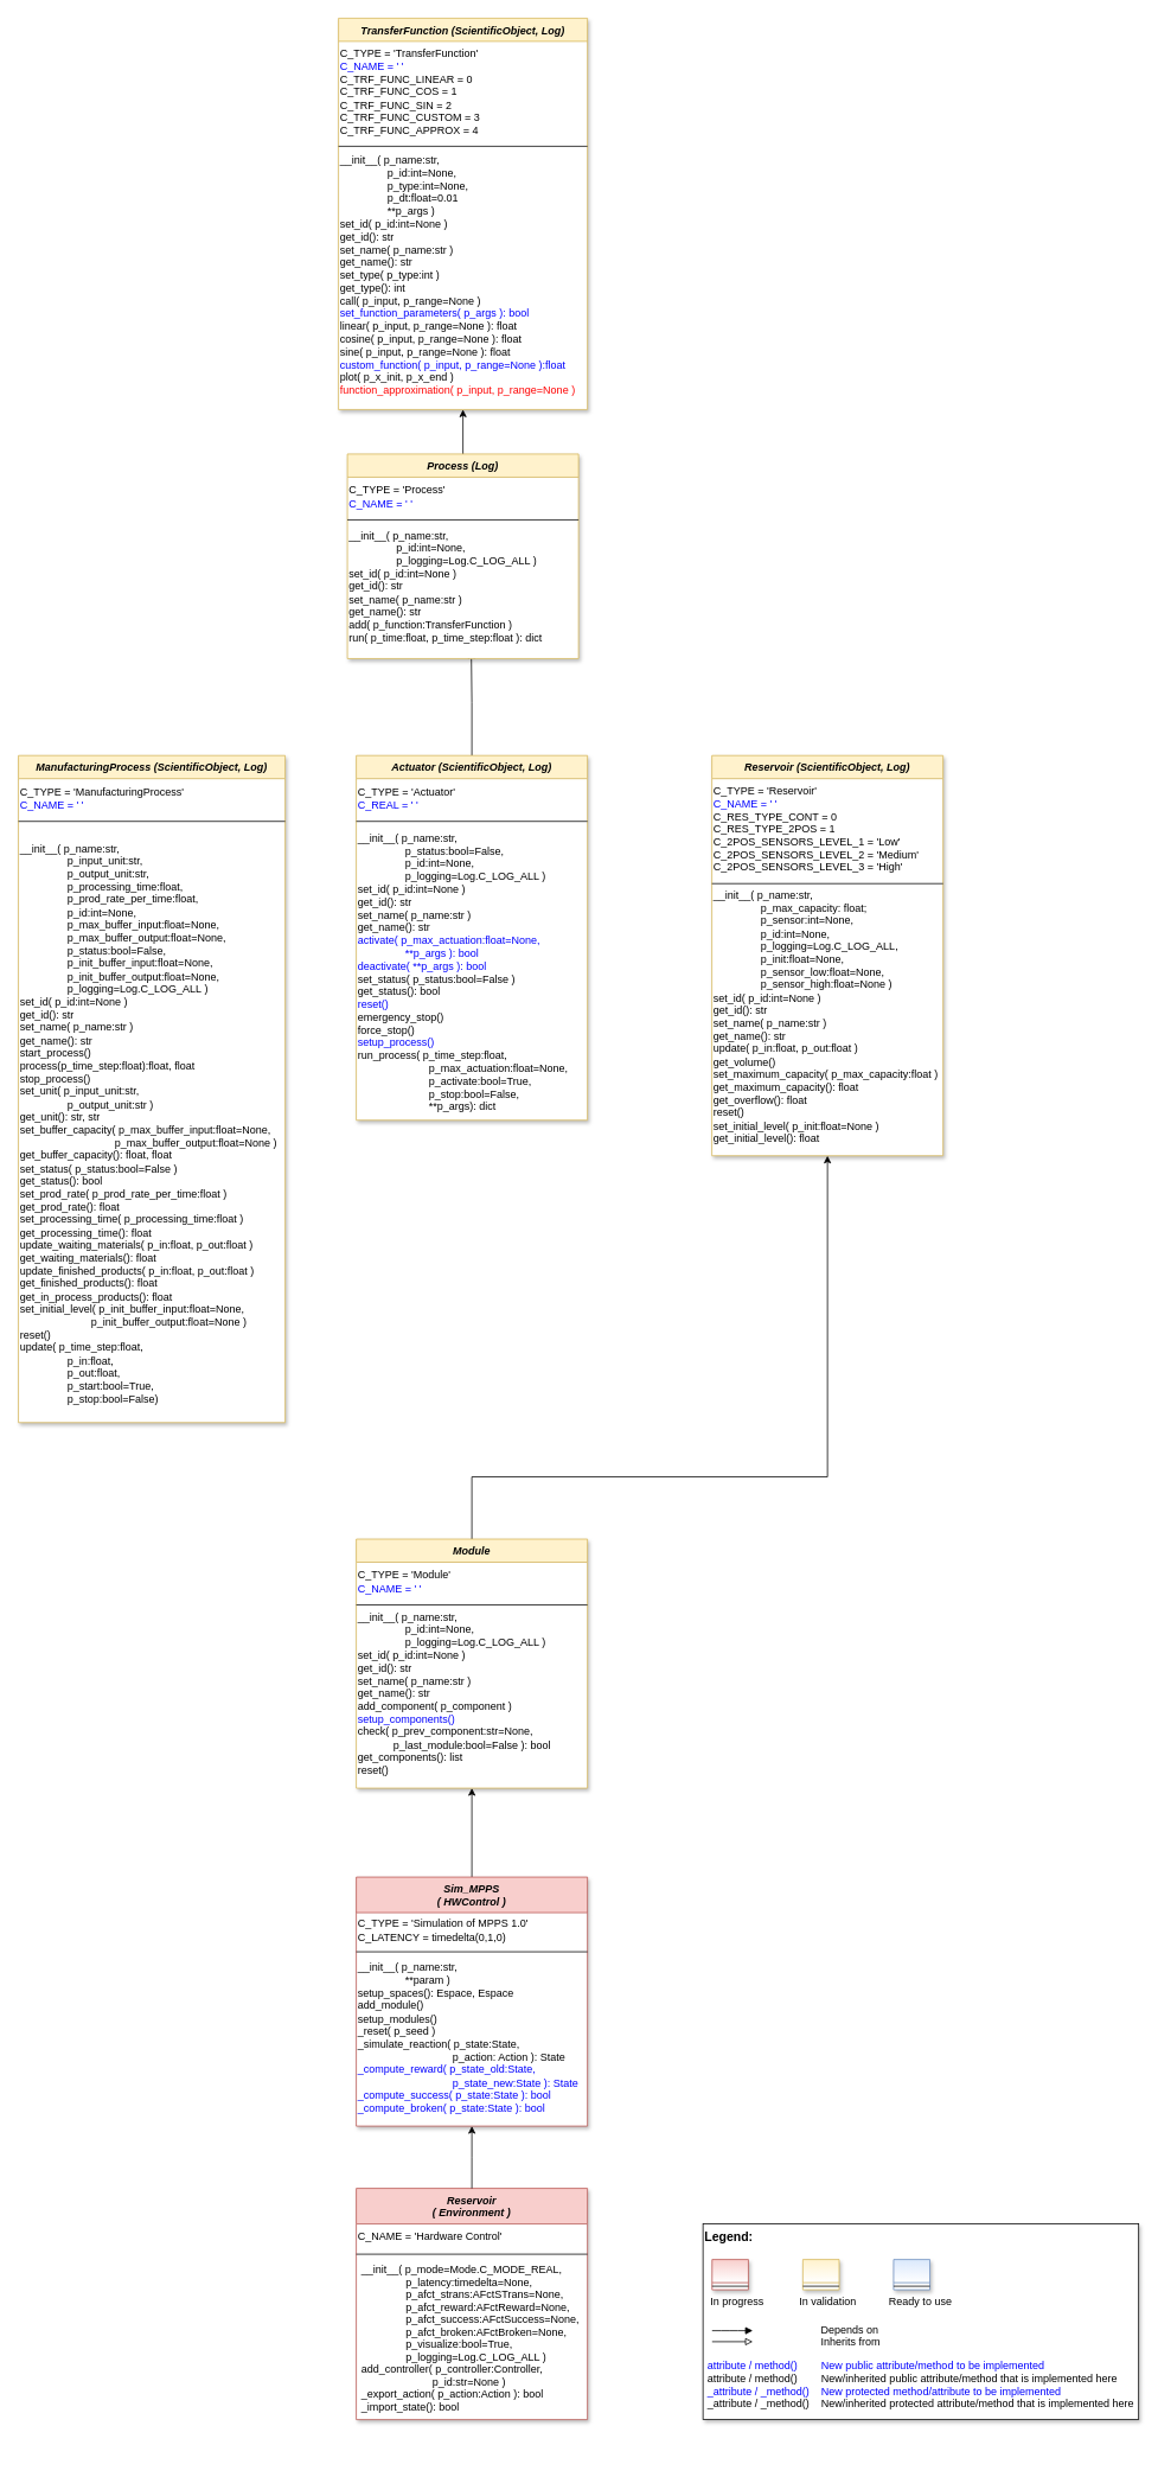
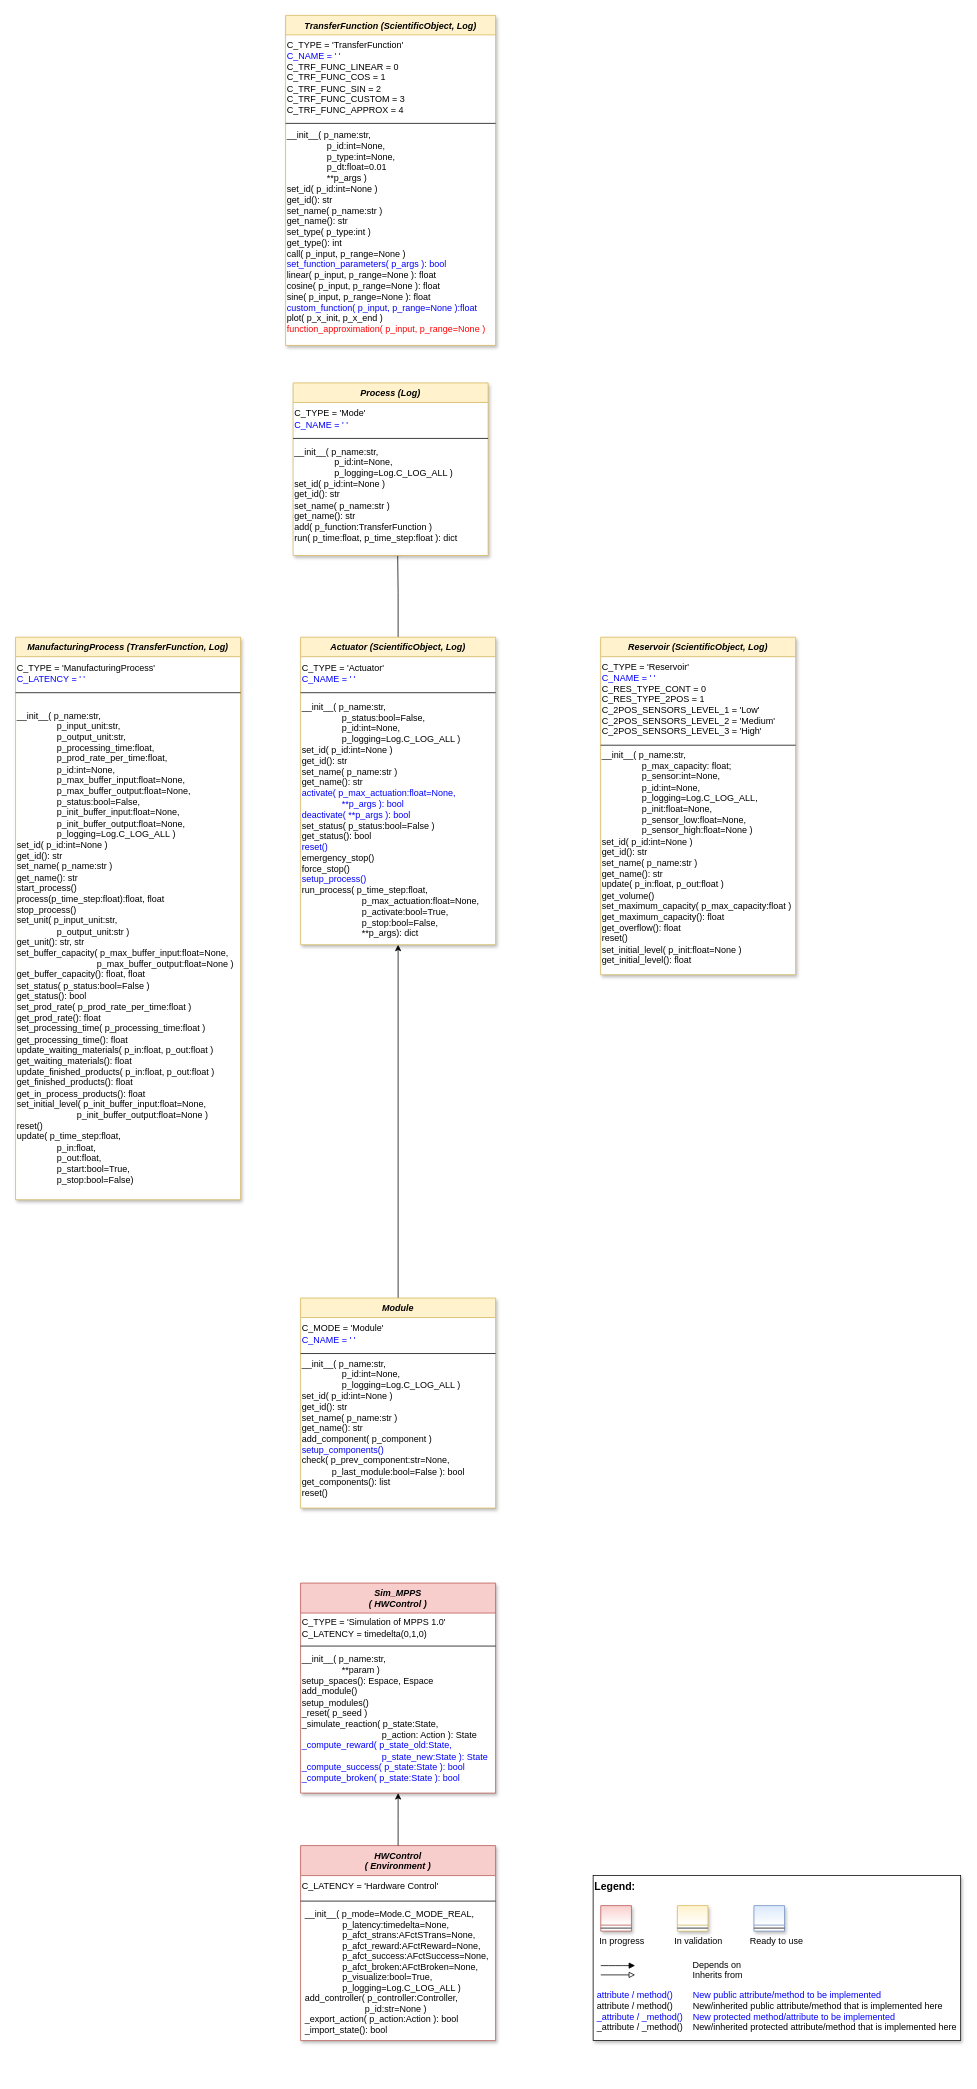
- <mxCell id="35" style="edgeStyle=orthogonalEdgeStyle;rounded=0;orthogonalLoop=1;jettySize=auto;html=1;exitX=0.5;exitY=0;exitDx=0;exitDy=0;entryX=0.5;entryY=1;entryDx=0;entryDy=0;" parent="1" source="36" target="40" edge="1"><mxGeometry relative="1" as="geometry" /></mxCell>
- <mxCell id="37" value="&lt;span style=&quot;&quot;&gt;C_TYPE = 'Process'&lt;br&gt;&lt;font color=&quot;#0000ff&quot;&gt;C_NAME = ' '&lt;/font&gt;&lt;br&gt;&lt;/span&gt;" style="text;html=1;strokeColor=none;fillColor=none;align=left;verticalAlign=middle;whiteSpace=wrap;rounded=0;" parent="36" vertex="1"><mxGeometry y="26" width="260" height="44" as="geometry" /></mxCell>
+ <mxCell id="37" value="&lt;span style=&quot;&quot;&gt;C_TYPE = 'Mode'&lt;br&gt;&lt;font color=&quot;#0000ff&quot;&gt;C_NAME = ' '&lt;/font&gt;&lt;br&gt;&lt;/span&gt;" style="text;html=1;strokeColor=none;fillColor=none;align=left;verticalAlign=middle;whiteSpace=wrap;rounded=0;" parent="36" vertex="1"><mxGeometry y="26" width="260" height="44" as="geometry" /></mxCell>
- <mxCell id="31" value="ManufacturingProcess (ScientificObject, Log)" style="swimlane;fontStyle=3;align=center;verticalAlign=top;childLayout=stackLayout;horizontal=1;startSize=26;horizontalStack=0;resizeParent=1;resizeLast=0;collapsible=1;marginBottom=0;rounded=0;shadow=1;strokeWidth=1;fillColor=#fff2cc;strokeColor=#d6b656;swimlaneFillColor=#ffffff;" parent="1" vertex="1"><mxGeometry x="20" y="849" width="300" height="750" as="geometry"><mxRectangle x="230" y="140" width="160" height="26" as="alternateBounds" /></mxGeometry></mxCell>
+ <mxCell id="31" value="ManufacturingProcess (TransferFunction, Log)" style="swimlane;fontStyle=3;align=center;verticalAlign=top;childLayout=stackLayout;horizontal=1;startSize=26;horizontalStack=0;resizeParent=1;resizeLast=0;collapsible=1;marginBottom=0;rounded=0;shadow=1;strokeWidth=1;fillColor=#fff2cc;strokeColor=#d6b656;swimlaneFillColor=#ffffff;" parent="1" vertex="1"><mxGeometry x="20" y="849" width="300" height="750" as="geometry"><mxRectangle x="230" y="140" width="160" height="26" as="alternateBounds" /></mxGeometry></mxCell>
- <mxCell id="32" value="&lt;span style=&quot;&quot;&gt;C_TYPE = 'ManufacturingProcess'&lt;br&gt;&lt;font color=&quot;#0000ff&quot;&gt;C_NAME = ' '&lt;/font&gt;&lt;br&gt;&lt;/span&gt;" style="text;html=1;strokeColor=none;fillColor=none;align=left;verticalAlign=middle;whiteSpace=wrap;rounded=0;" parent="31" vertex="1"><mxGeometry y="26" width="300" height="44" as="geometry" /></mxCell>
+ <mxCell id="32" value="&lt;span style=&quot;&quot;&gt;C_TYPE = 'ManufacturingProcess'&lt;br&gt;&lt;font color=&quot;#0000ff&quot;&gt;C_LATENCY = ' '&lt;/font&gt;&lt;br&gt;&lt;/span&gt;" style="text;html=1;strokeColor=none;fillColor=none;align=left;verticalAlign=middle;whiteSpace=wrap;rounded=0;" parent="31" vertex="1"><mxGeometry y="26" width="300" height="44" as="geometry" /></mxCell>
- <mxCell id="28" value="&lt;span style=&quot;&quot;&gt;C_TYPE = 'Actuator'&lt;br&gt;&lt;font color=&quot;#0000ff&quot;&gt;C_REAL = ' '&lt;/font&gt;&lt;br&gt;&lt;/span&gt;" style="text;html=1;strokeColor=none;fillColor=none;align=left;verticalAlign=middle;whiteSpace=wrap;rounded=0;" parent="27" vertex="1"><mxGeometry y="26" width="260" height="44" as="geometry" /></mxCell>
+ <mxCell id="28" value="&lt;span style=&quot;&quot;&gt;C_TYPE = 'Actuator'&lt;br&gt;&lt;font color=&quot;#0000ff&quot;&gt;C_NAME = ' '&lt;/font&gt;&lt;br&gt;&lt;/span&gt;" style="text;html=1;strokeColor=none;fillColor=none;align=left;verticalAlign=middle;whiteSpace=wrap;rounded=0;" parent="27" vertex="1"><mxGeometry y="26" width="260" height="44" as="geometry" /></mxCell>
+ <mxCell id="16" style="edgeStyle=orthogonalEdgeStyle;rounded=0;orthogonalLoop=1;jettySize=auto;html=1;exitX=0.5;exitY=0;exitDx=0;exitDy=0;entryX=0.5;entryY=1;entryDx=0;entryDy=0;" parent="1" source="18" target="27" edge="1"><mxGeometry relative="1" as="geometry" /></mxCell>
- <mxCell id="17" style="edgeStyle=orthogonalEdgeStyle;rounded=0;orthogonalLoop=1;jettySize=auto;html=1;exitX=0.5;exitY=0;exitDx=0;exitDy=0;entryX=0.5;entryY=1;entryDx=0;entryDy=0;" parent="1" source="18" target="22" edge="1"><mxGeometry relative="1" as="geometry"><Array as="points"><mxPoint x="530" y="1660" /><mxPoint x="930" y="1660" /></Array></mxGeometry></mxCell>
- <mxCell id="19" value="&lt;span style=&quot;&quot;&gt;C_TYPE = 'Module'&lt;br&gt;&lt;font color=&quot;#0000ff&quot;&gt;C_NAME = ' '&lt;/font&gt;&lt;br&gt;&lt;/span&gt;" style="text;html=1;strokeColor=none;fillColor=none;align=left;verticalAlign=middle;whiteSpace=wrap;rounded=0;" parent="18" vertex="1"><mxGeometry y="26" width="260" height="44" as="geometry" /></mxCell>
+ <mxCell id="19" value="&lt;span style=&quot;&quot;&gt;C_MODE = 'Module'&lt;br&gt;&lt;font color=&quot;#0000ff&quot;&gt;C_NAME = ' '&lt;/font&gt;&lt;br&gt;&lt;/span&gt;" style="text;html=1;strokeColor=none;fillColor=none;align=left;verticalAlign=middle;whiteSpace=wrap;rounded=0;" parent="18" vertex="1"><mxGeometry y="26" width="260" height="44" as="geometry" /></mxCell>
- <mxCell id="2" style="edgeStyle=orthogonalEdgeStyle;rounded=0;orthogonalLoop=1;jettySize=auto;html=1;entryX=0.5;entryY=1;entryDx=0;entryDy=0;" parent="1" source="3" target="18" edge="1"><mxGeometry relative="1" as="geometry" /></mxCell>
- <mxCell id="45" value="Reservoir&#10;( Environment )" style="swimlane;fontStyle=3;align=center;verticalAlign=top;childLayout=stackLayout;horizontal=1;startSize=40;horizontalStack=0;resizeParent=1;resizeLast=0;collapsible=1;marginBottom=0;rounded=0;shadow=1;strokeWidth=1;fillColor=#f8cecc;strokeColor=#b85450;swimlaneFillColor=#ffffff;" vertex="1" parent="1"><mxGeometry x="400" y="2460" width="260" height="260" as="geometry"><mxRectangle x="230" y="140" width="160" height="26" as="alternateBounds" /></mxGeometry></mxCell>
+ <mxCell id="45" value="HWControl&#10;( Environment )" style="swimlane;fontStyle=3;align=center;verticalAlign=top;childLayout=stackLayout;horizontal=1;startSize=40;horizontalStack=0;resizeParent=1;resizeLast=0;collapsible=1;marginBottom=0;rounded=0;shadow=1;strokeWidth=1;fillColor=#f8cecc;strokeColor=#b85450;swimlaneFillColor=#ffffff;" vertex="1" parent="1"><mxGeometry x="400" y="2460" width="260" height="260" as="geometry"><mxRectangle x="230" y="140" width="160" height="26" as="alternateBounds" /></mxGeometry></mxCell>
- <mxCell id="46" value="&lt;span style=&quot;&quot;&gt;C_NAME = 'Hardware Control'&lt;br&gt;&lt;/span&gt;" style="text;html=1;strokeColor=none;fillColor=none;align=left;verticalAlign=middle;whiteSpace=wrap;rounded=0;" vertex="1" parent="45"><mxGeometry y="40" width="260" height="30" as="geometry" /></mxCell>
+ <mxCell id="46" value="&lt;span style=&quot;&quot;&gt;C_LATENCY = 'Hardware Control'&lt;br&gt;&lt;/span&gt;" style="text;html=1;strokeColor=none;fillColor=none;align=left;verticalAlign=middle;whiteSpace=wrap;rounded=0;" vertex="1" parent="45"><mxGeometry y="40" width="260" height="30" as="geometry" /></mxCell>
